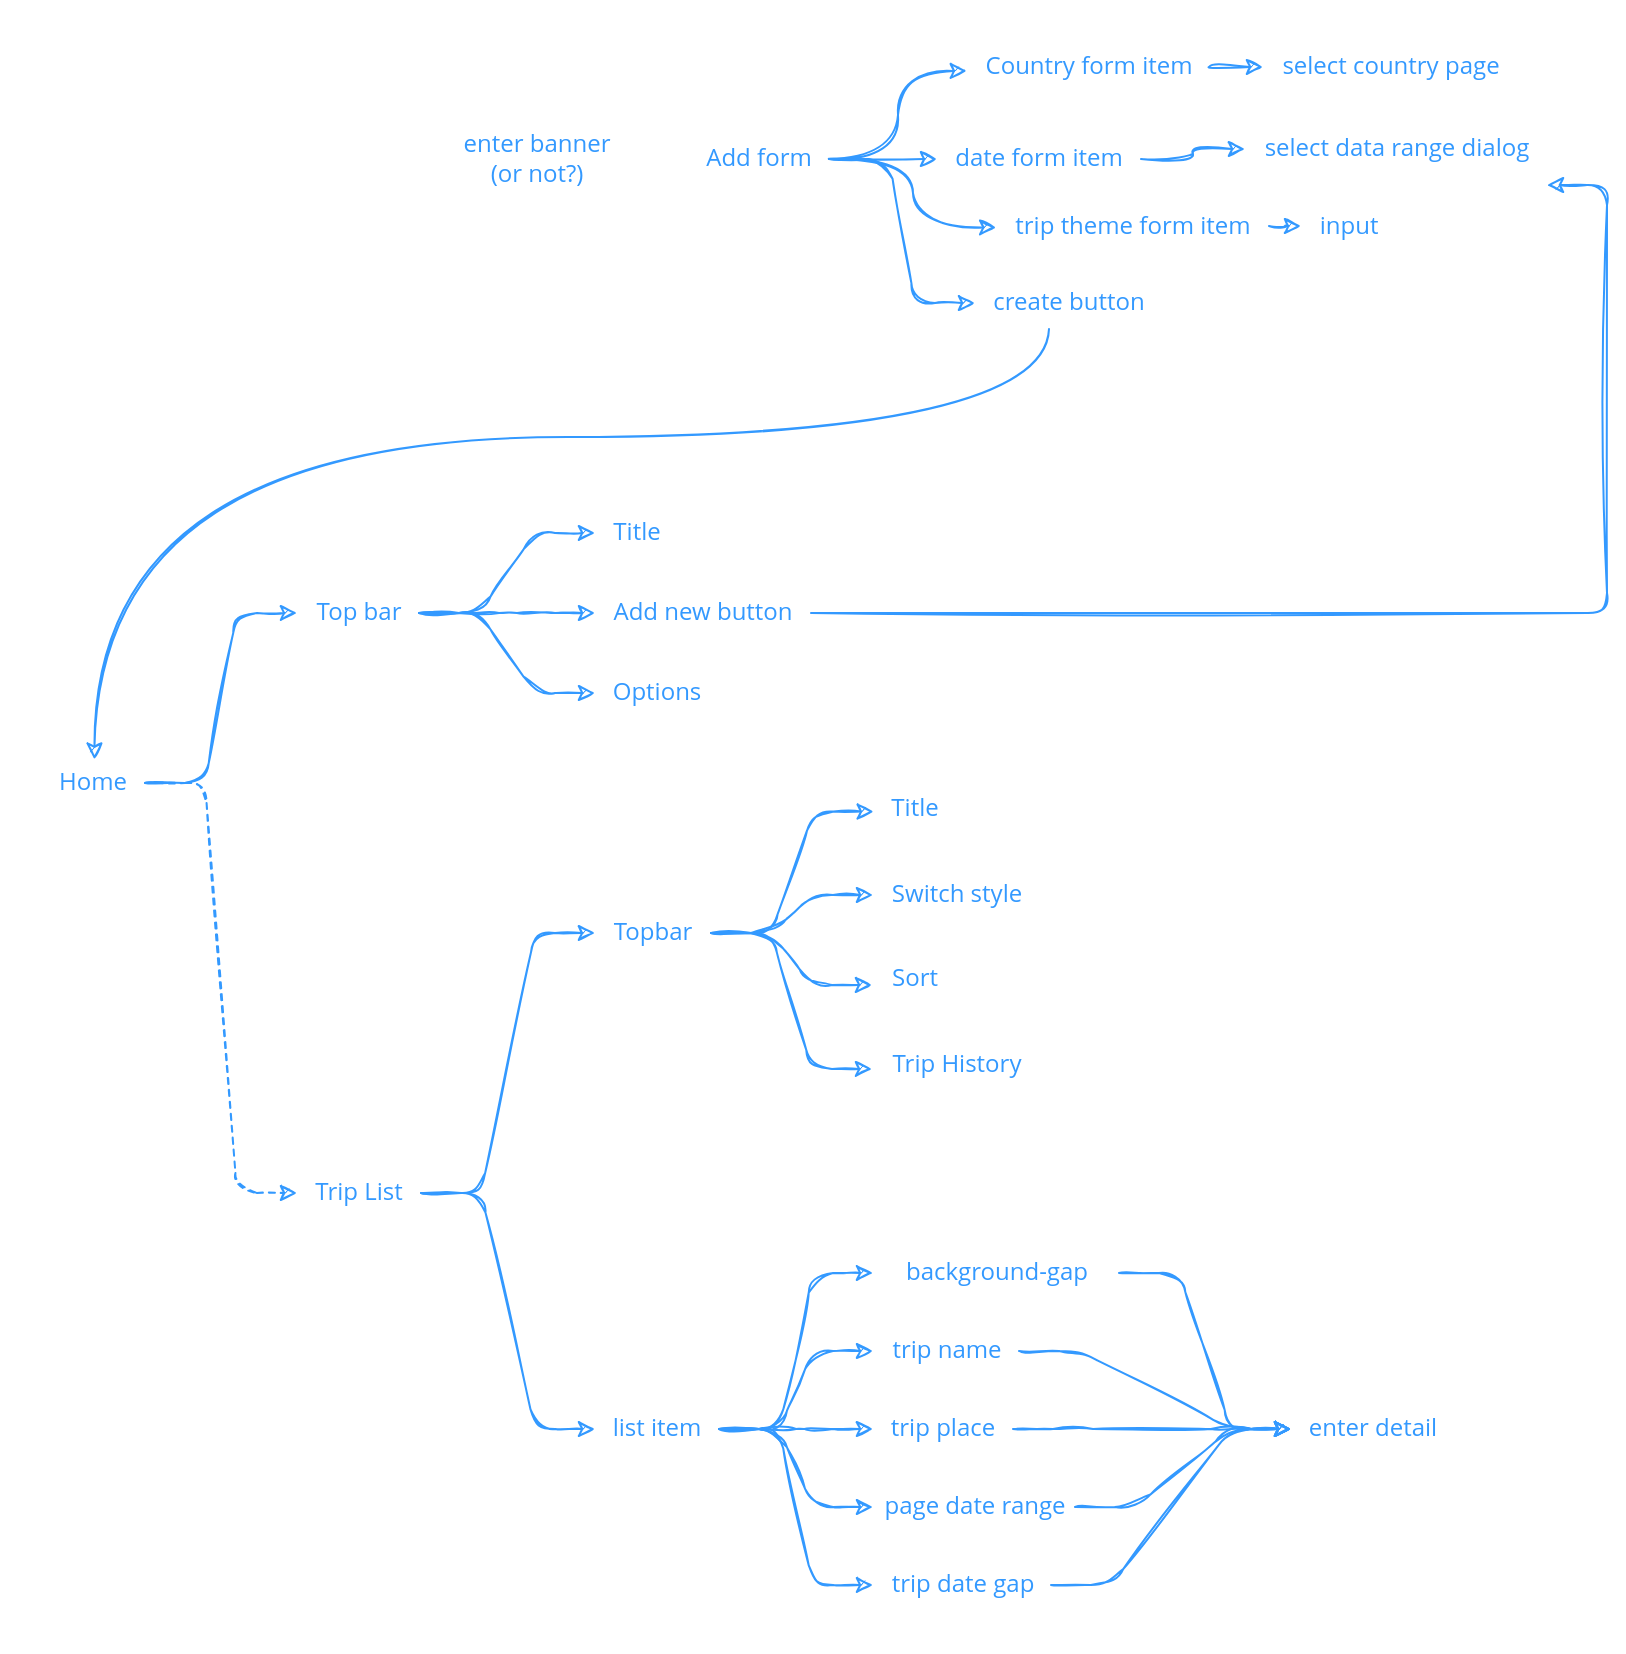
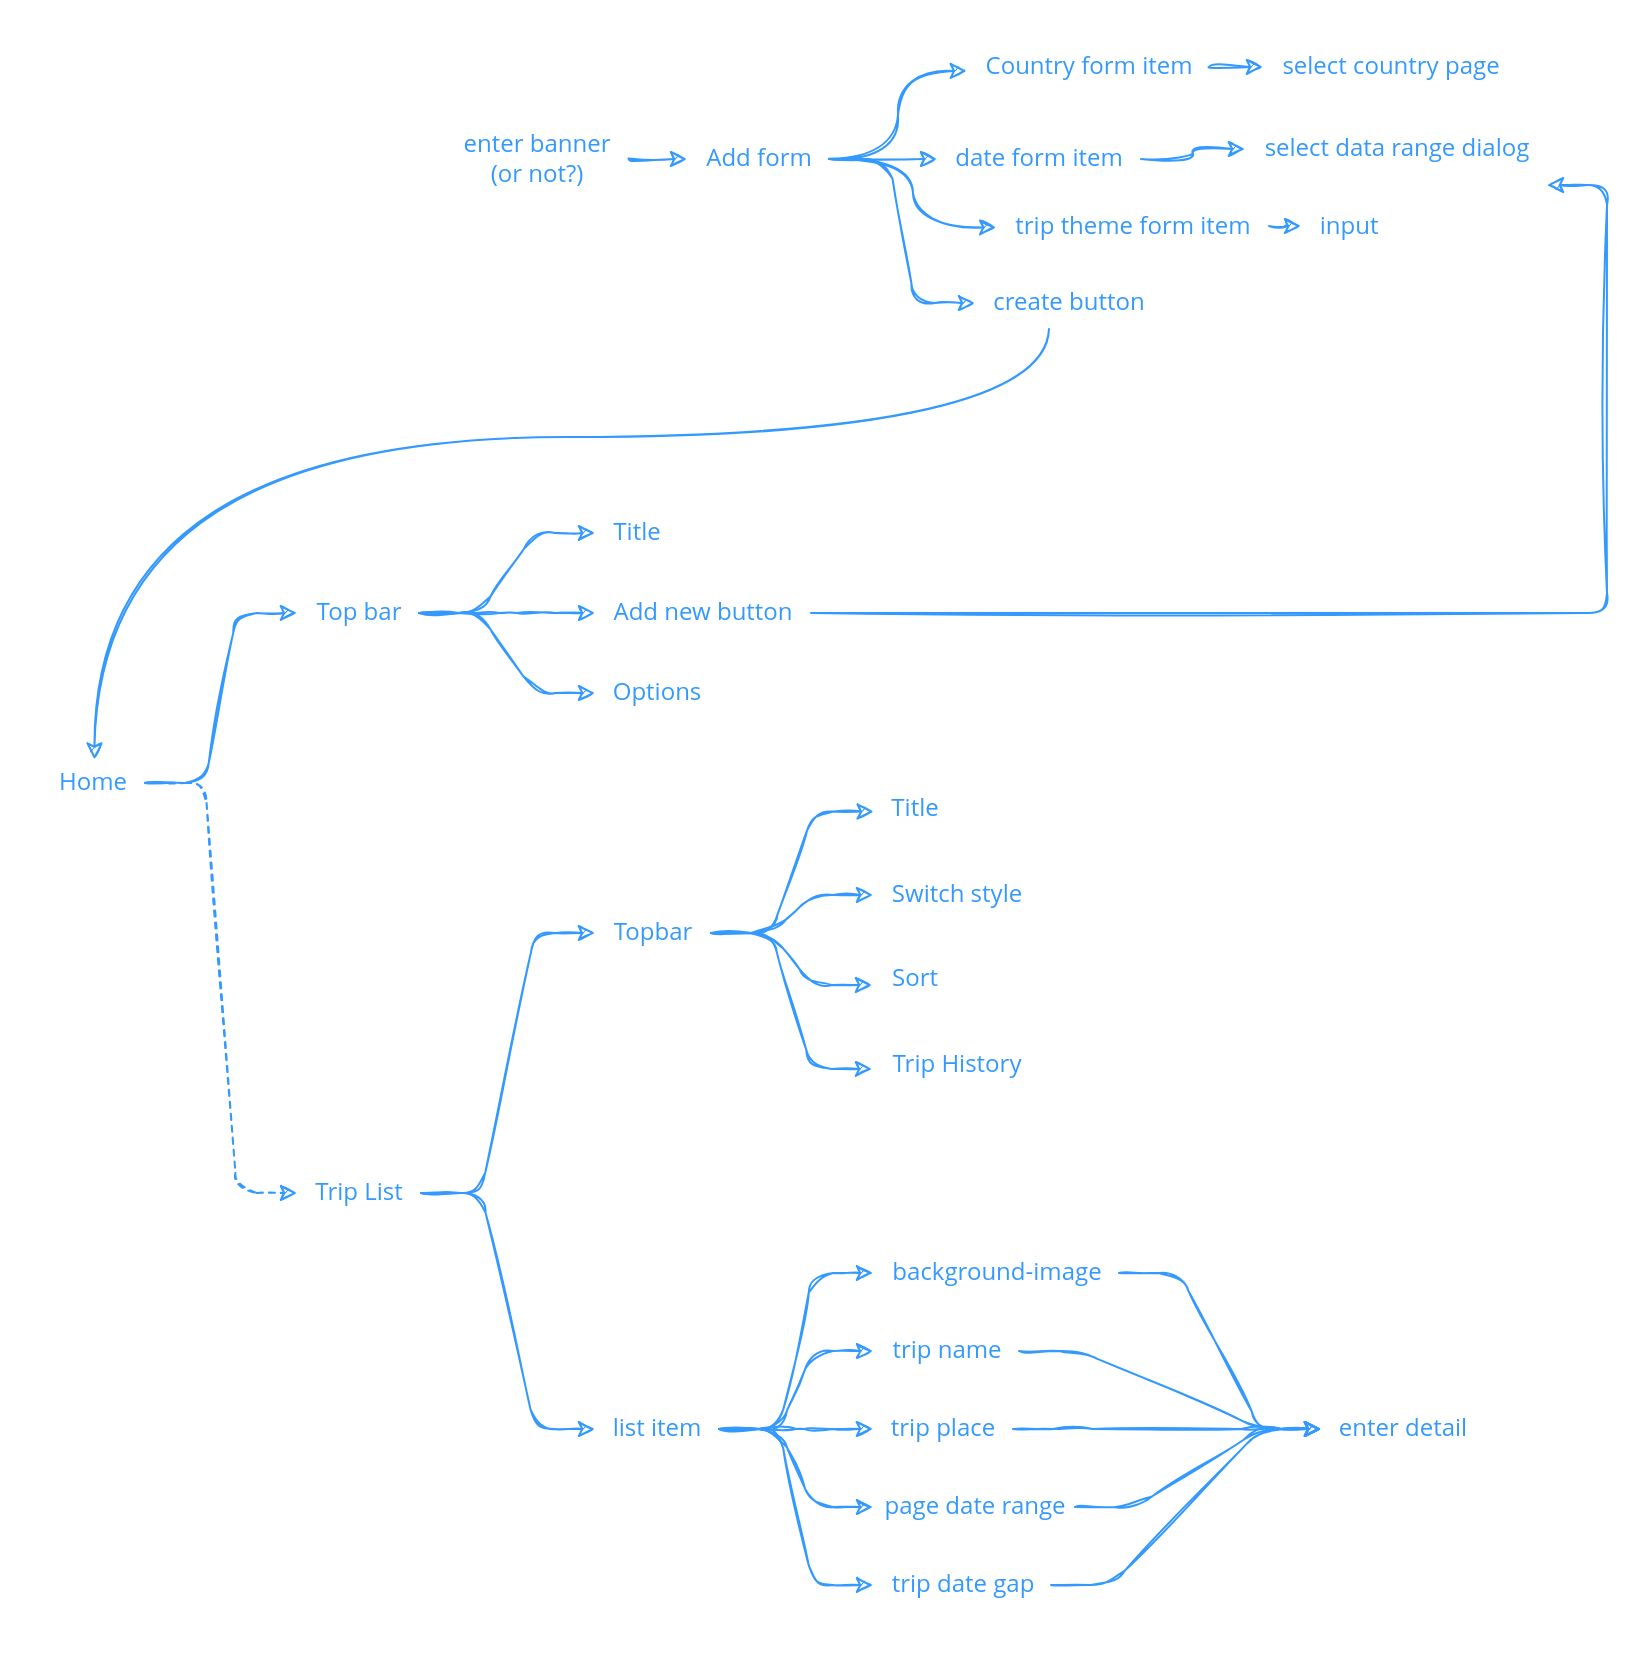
+ <mxCell id="27" value="" style="edgeStyle=orthogonalEdgeStyle;curved=1;sketch=1;html=1;shadow=0;strokeColor=#3399FF;fontFamily=Open Sans;fontSource=https%3A%2F%2Ffonts.googleapis.com%2Fcss%3Ffamily%3DOpen%2BSans;fontColor=#3399FF;elbow=vertical;movable=1;resizable=1;rotatable=1;deletable=1;editable=1;connectable=1;" parent="24" source="25" target="26" edge="1"><mxGeometry relative="1" as="geometry" /></mxCell>
- <mxCell id="46" value="background-gap&lt;br&gt;" style="text;html=1;align=center;verticalAlign=middle;resizable=0;points=[];autosize=1;strokeColor=none;fillColor=none;fontFamily=Open Sans;fontColor=#3399FF;rounded=0;shadow=0;glass=0;labelBackgroundColor=#FFFFFF;labelBorderColor=none;sketch=0;fillStyle=auto;strokeWidth=1;fontSource=https%3A%2F%2Ffonts.googleapis.com%2Fcss%3Ffamily%3DOpen%2BSans;" parent="2" vertex="1"><mxGeometry x="416" y="603" width="123" height="26" as="geometry" /></mxCell>
+ <mxCell id="46" value="background-image&lt;br&gt;" style="text;html=1;align=center;verticalAlign=middle;resizable=0;points=[];autosize=1;strokeColor=none;fillColor=none;fontFamily=Open Sans;fontColor=#3399FF;rounded=0;shadow=0;glass=0;labelBackgroundColor=#FFFFFF;labelBorderColor=none;sketch=0;fillStyle=auto;strokeWidth=1;fontSource=https%3A%2F%2Ffonts.googleapis.com%2Fcss%3Ffamily%3DOpen%2BSans;" parent="2" vertex="1"><mxGeometry x="416" y="603" width="123" height="26" as="geometry" /></mxCell>
- <mxCell id="56" value="enter detail" style="text;html=1;align=center;verticalAlign=middle;resizable=0;points=[];autosize=1;strokeColor=none;fillColor=none;fontFamily=Open Sans;fontColor=#3399FF;" parent="2" vertex="1"><mxGeometry x="625" y="681" width="82" height="26" as="geometry" /></mxCell>
+ <mxCell id="56" value="enter detail" style="text;html=1;align=center;verticalAlign=middle;resizable=0;points=[];autosize=1;strokeColor=none;fillColor=none;fontFamily=Open Sans;fontColor=#3399FF;" parent="2" vertex="1"><mxGeometry x="640" y="681" width="82" height="26" as="geometry" /></mxCell>
